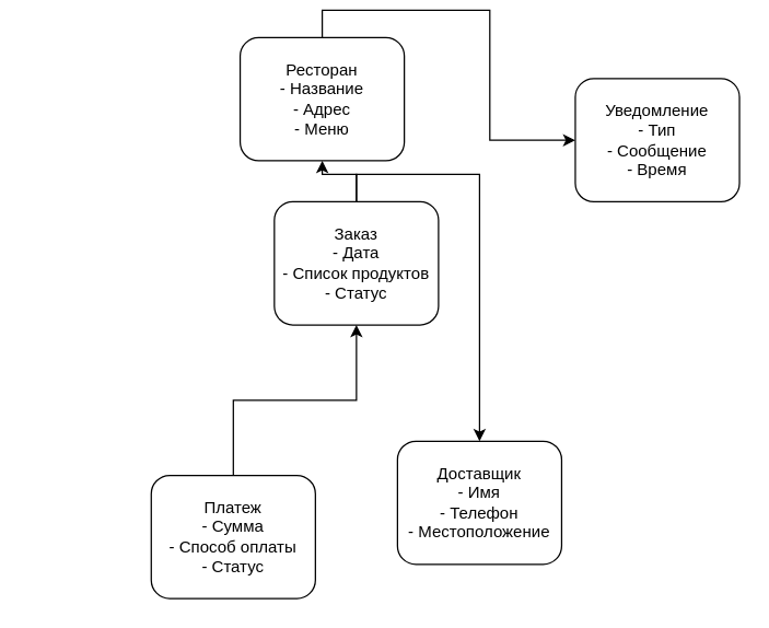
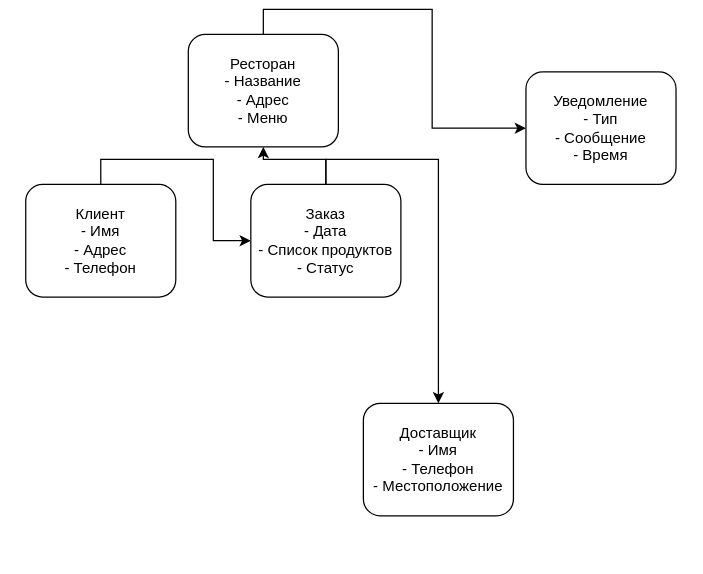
- <mxCell id="4" value="Ресторан&#10;- Название&#10;- Адрес&#10;- Меню" style="shape=rectangle;whiteSpace=wrap;html=1;rounded=1;fillColor=#ffffff;strokeColor=#000000;verticalLabelPosition=middle;align=center;verticalAlign=middle;" parent="1" vertex="1"><mxGeometry x="175" y="20" width="120" height="90" as="geometry" /></mxCell>
+ <mxCell id="4" value="Ресторан&#10;- Название&#10;- Адрес&#10;- Меню" style="shape=rectangle;whiteSpace=wrap;html=1;rounded=1;fillColor=#ffffff;strokeColor=#000000;verticalLabelPosition=middle;align=center;verticalAlign=middle;" parent="1" vertex="1"><mxGeometry x="150" y="20" width="120" height="90" as="geometry" /></mxCell>
+ <mxCell id="8" style="edgeStyle=orthogonalEdgeStyle;rounded=0;orthogonalLoop=1;jettySize=auto;html=1;exitX=0.5;exitY=0;exitDx=0;exitDy=0" parent="1" source="2" target="3" edge="1"><mxGeometry relative="1" as="geometry" /></mxCell>
+ <mxCell id="2" value="Клиент&#10;- Имя&#10;- Адрес&#10;- Телефон" style="shape=rectangle;whiteSpace=wrap;html=1;rounded=1;fillColor=#ffffff;strokeColor=#000000;verticalLabelPosition=middle;align=center;verticalAlign=middle;" parent="1" vertex="1"><mxGeometry x="20" y="140" width="120" height="90" as="geometry" /></mxCell>
- <mxCell id="11" style="edgeStyle=orthogonalEdgeStyle;rounded=0;orthogonalLoop=1;jettySize=auto;html=1;exitX=0.5;exitY=0;exitDx=0;exitDy=0" parent="1" source="6" target="3" edge="1"><mxGeometry relative="1" as="geometry" /></mxCell>
- <mxCell id="6" value="Платеж&#10;- Сумма&#10;- Способ оплаты&#10;- Статус" style="shape=rectangle;whiteSpace=wrap;html=1;rounded=1;fillColor=#ffffff;strokeColor=#000000;verticalLabelPosition=middle;align=center;verticalAlign=middle;" parent="1" vertex="1"><mxGeometry x="110" y="340" width="120" height="90" as="geometry" /></mxCell>
